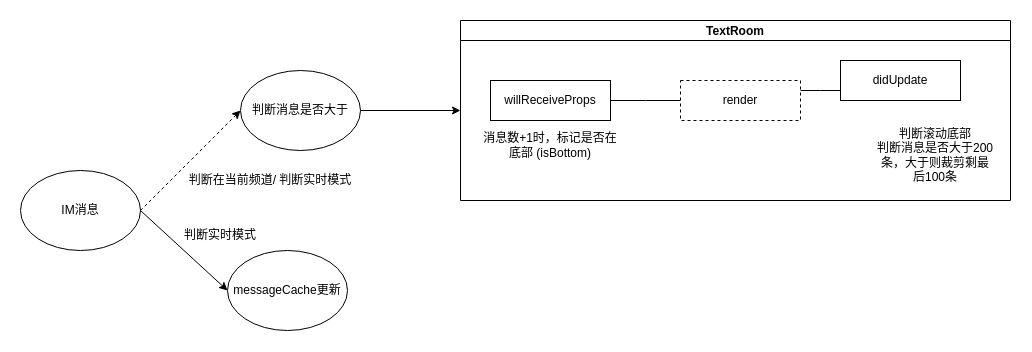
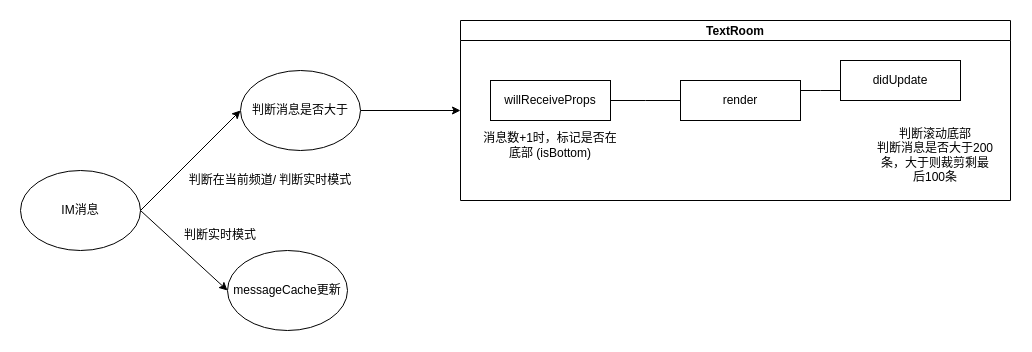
- <mxCell id="9" value="render" style="whiteSpace=wrap;html=1;treeFolding=1;treeMoving=1;newEdgeStyle={&quot;edgeStyle&quot;:&quot;elbowEdgeStyle&quot;,&quot;startArrow&quot;:&quot;none&quot;,&quot;endArrow&quot;:&quot;none&quot;};dashed=1;" vertex="1" parent="6"><mxGeometry x="220" y="60" width="120" height="40" as="geometry" /></mxCell>
+ <mxCell id="9" value="render" style="whiteSpace=wrap;html=1;treeFolding=1;treeMoving=1;newEdgeStyle={&quot;edgeStyle&quot;:&quot;elbowEdgeStyle&quot;,&quot;startArrow&quot;:&quot;none&quot;,&quot;endArrow&quot;:&quot;none&quot;};" vertex="1" parent="6"><mxGeometry x="220" y="60" width="120" height="40" as="geometry" /></mxCell>
- <mxCell id="15" style="rounded=0;orthogonalLoop=1;jettySize=auto;html=1;exitX=1;exitY=0.5;exitDx=0;exitDy=0;entryX=0;entryY=0.5;entryDx=0;entryDy=0;dashed=1;" edge="1" parent="1" source="3" target="5"><mxGeometry relative="1" as="geometry" /></mxCell>
+ <mxCell id="15" style="rounded=0;orthogonalLoop=1;jettySize=auto;html=1;exitX=1;exitY=0.5;exitDx=0;exitDy=0;entryX=0;entryY=0.5;entryDx=0;entryDy=0;" edge="1" parent="1" source="3" target="5"><mxGeometry relative="1" as="geometry" /></mxCell>
